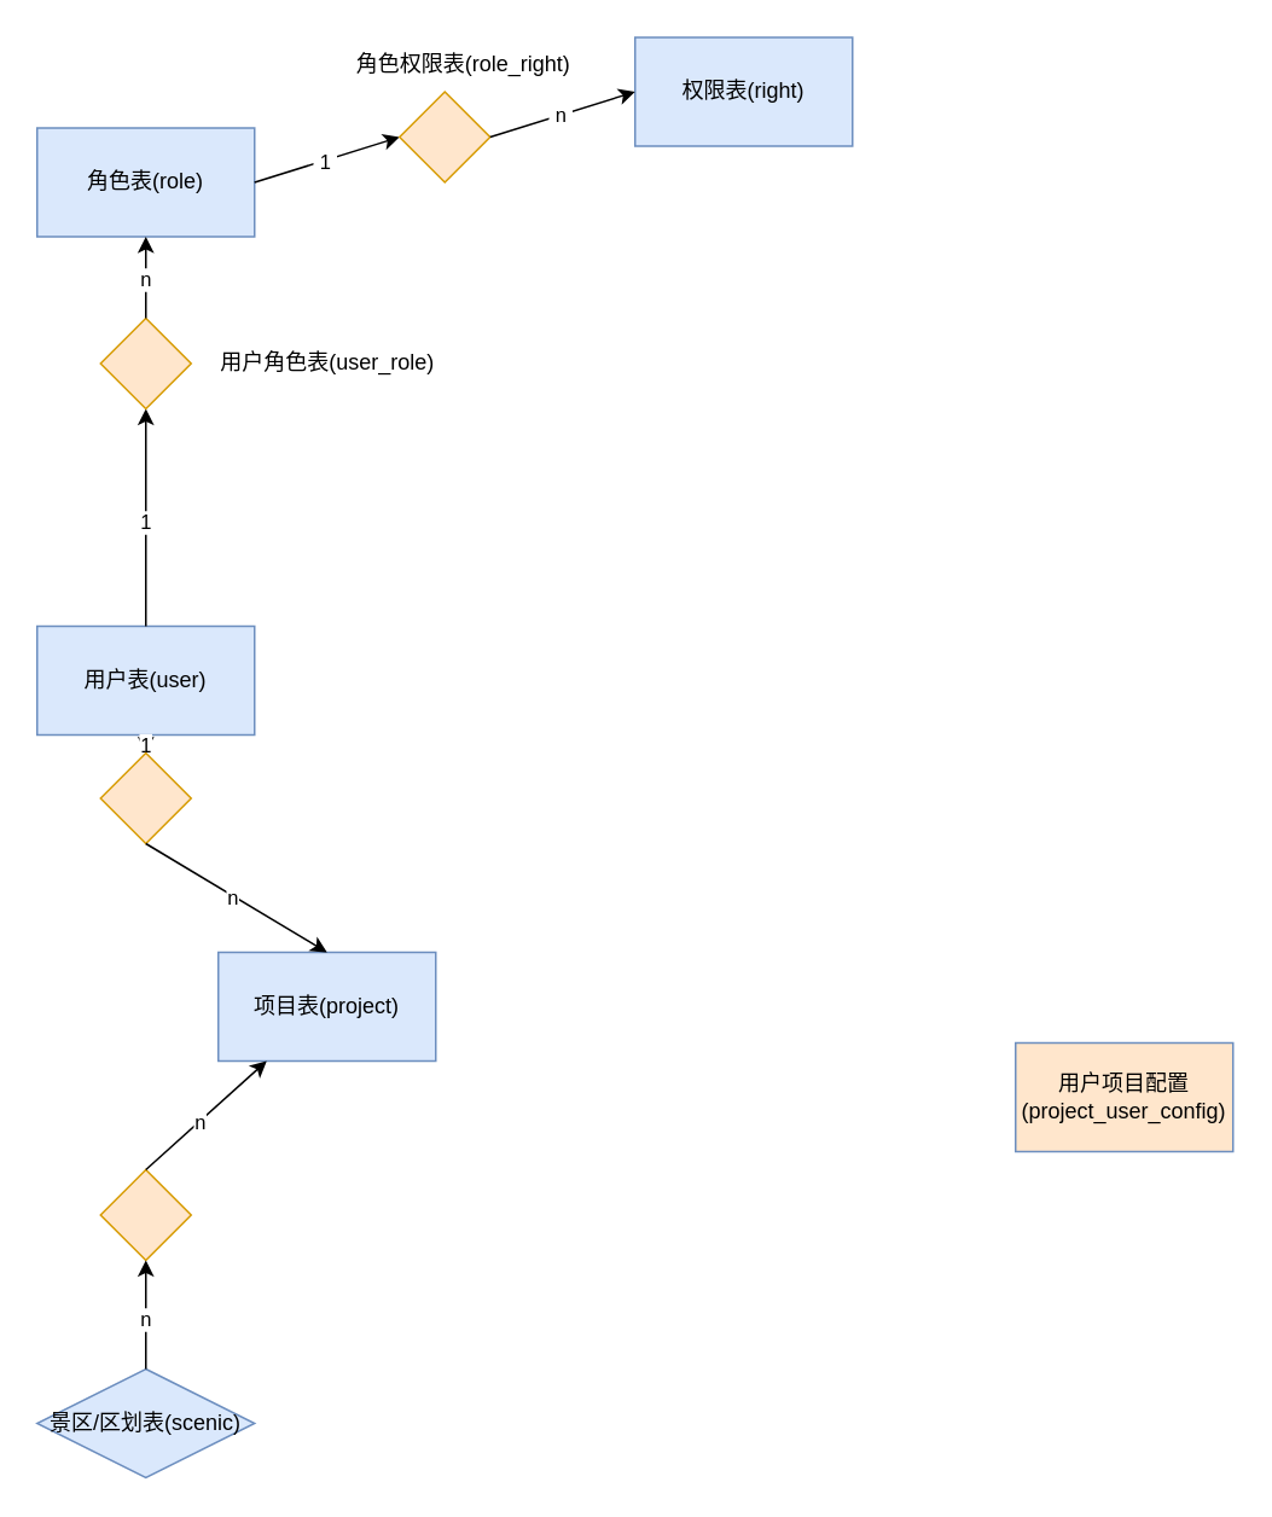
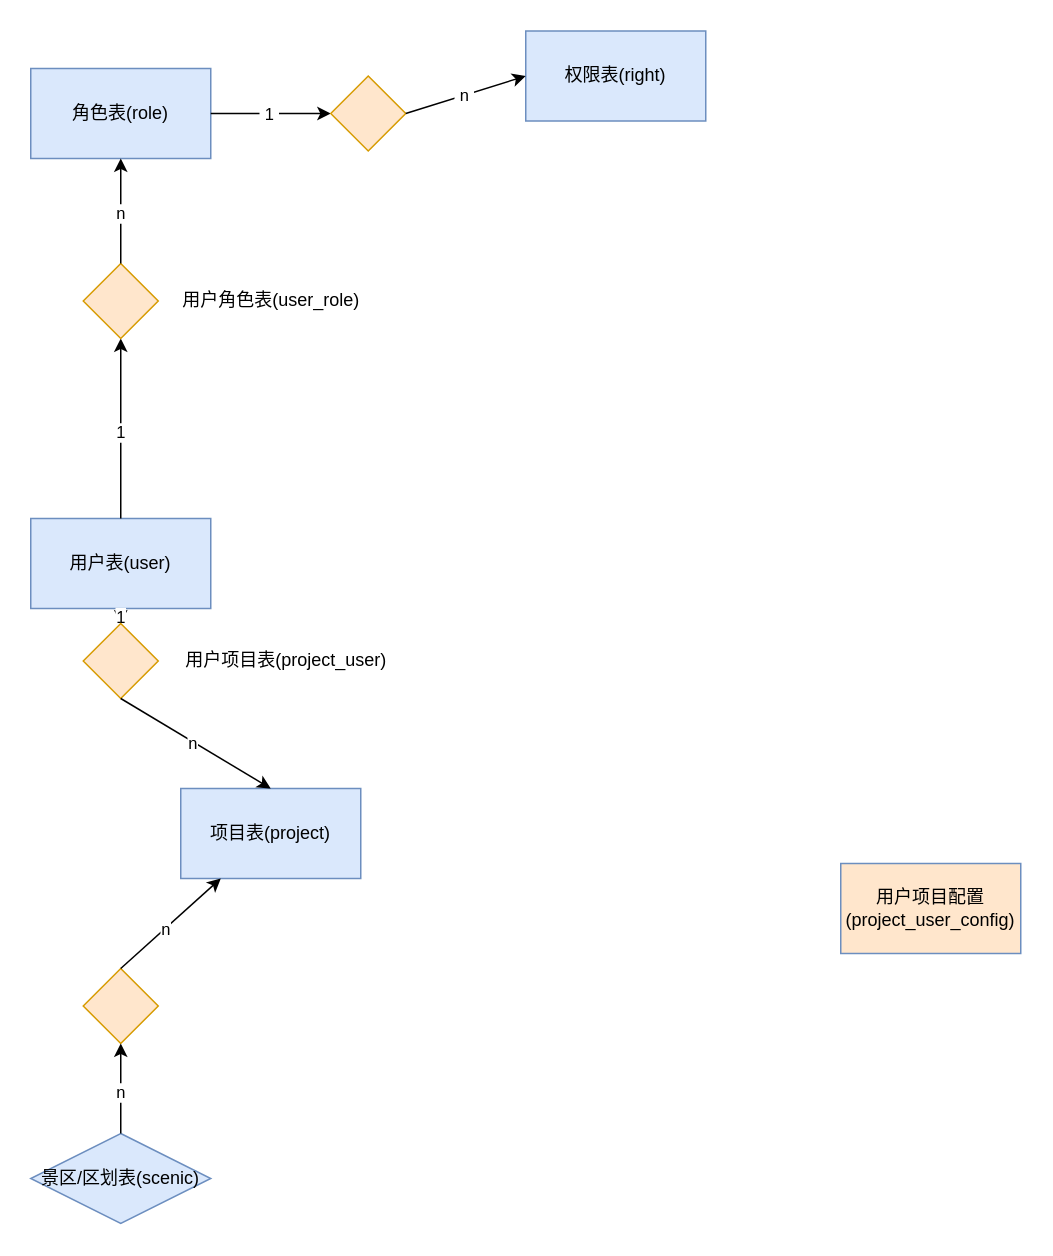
- <mxCell id="24" value="角色权限表(role_right)" style="text;html=1;align=center;verticalAlign=middle;resizable=0;points=[];autosize=1;" vertex="1" parent="1"><mxGeometry x="190" width="130" height="20" as="geometry" y="25" /></mxCell>
- <mxCell id="17" value="角色表(role)" style="rounded=0;whiteSpace=wrap;html=1;fillColor=#dae8fc;strokeColor=#6c8ebf;" vertex="1" parent="1"><mxGeometry x="20" y="70" width="120" height="60" as="geometry" /></mxCell>
+ <mxCell id="17" value="角色表(role)" style="rounded=0;whiteSpace=wrap;html=1;fillColor=#dae8fc;strokeColor=#6c8ebf;" vertex="1" parent="1"><mxGeometry x="20" y="45" width="120" height="60" as="geometry" /></mxCell>
+ <mxCell id="12" value="用户项目表(project_user)" style="text;html=1;align=center;verticalAlign=middle;resizable=0;points=[];autosize=1;" vertex="1" parent="1"><mxGeometry x="115" y="430" width="150" height="20" as="geometry" /></mxCell>
